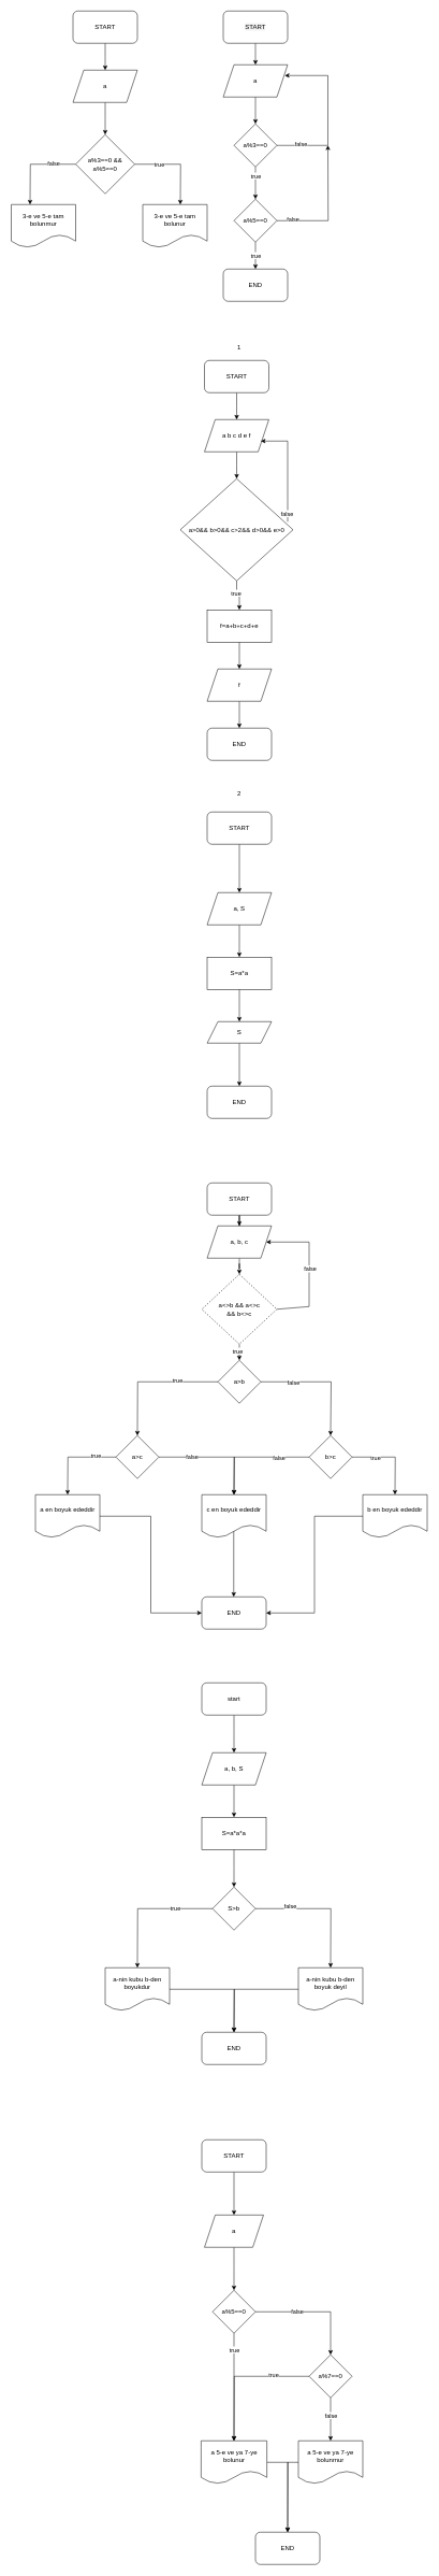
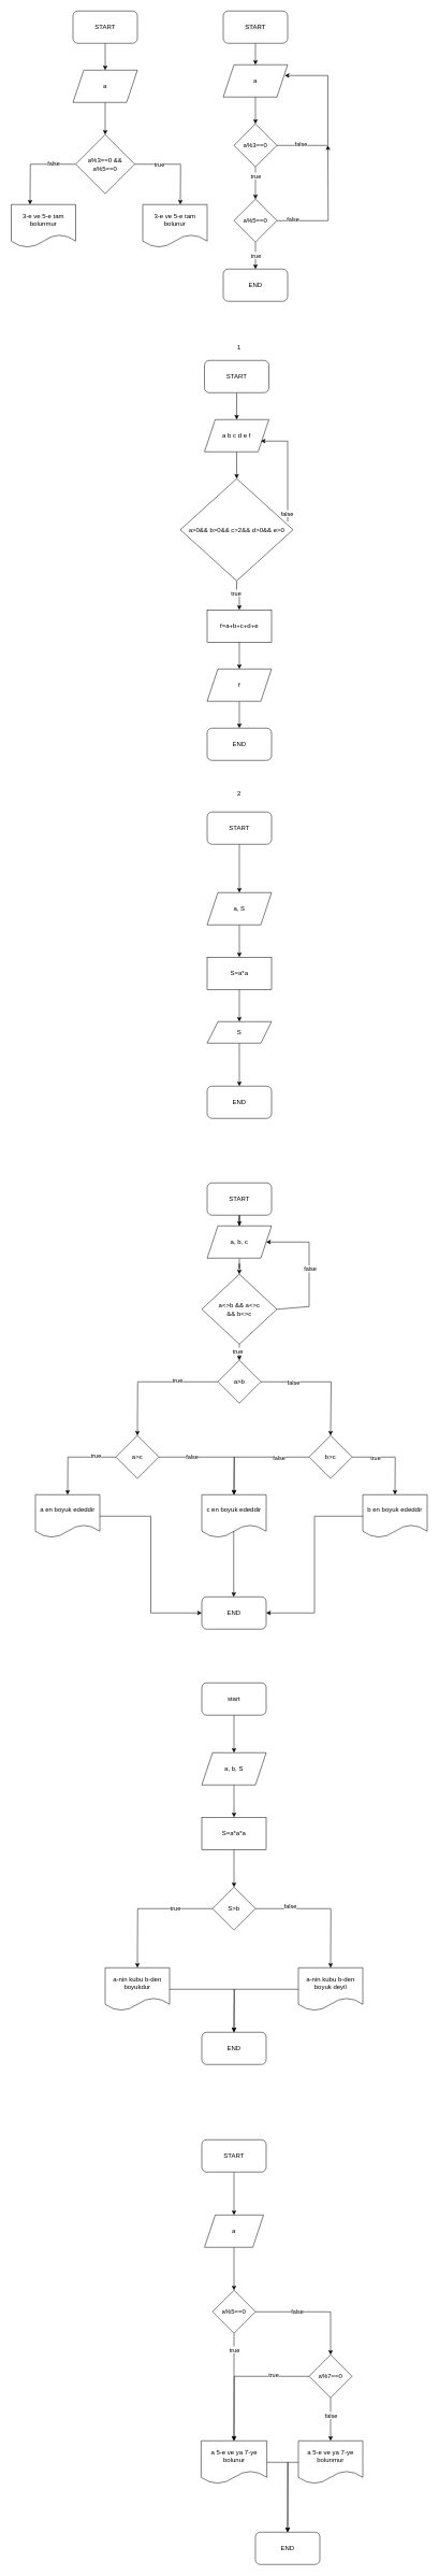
- <mxCell id="88" value="a&amp;lt;&amp;gt;b &amp;amp;&amp;amp; a&amp;lt;&amp;gt;c&lt;div&gt;&amp;amp;&amp;amp; b&amp;lt;&amp;gt;c&lt;/div&gt;" style="rhombus;whiteSpace=wrap;html=1;dashed=1;" vertex="1" parent="1"><mxGeometry x="375" y="2370" width="140" height="130" as="geometry" /></mxCell>
+ <mxCell id="88" value="a&amp;lt;&amp;gt;b &amp;amp;&amp;amp; a&amp;lt;&amp;gt;c&lt;div&gt;&amp;amp;&amp;amp; b&amp;lt;&amp;gt;c&lt;/div&gt;" style="rhombus;whiteSpace=wrap;html=1;" vertex="1" parent="1"><mxGeometry x="375" y="2370" width="140" height="130" as="geometry" /></mxCell>
